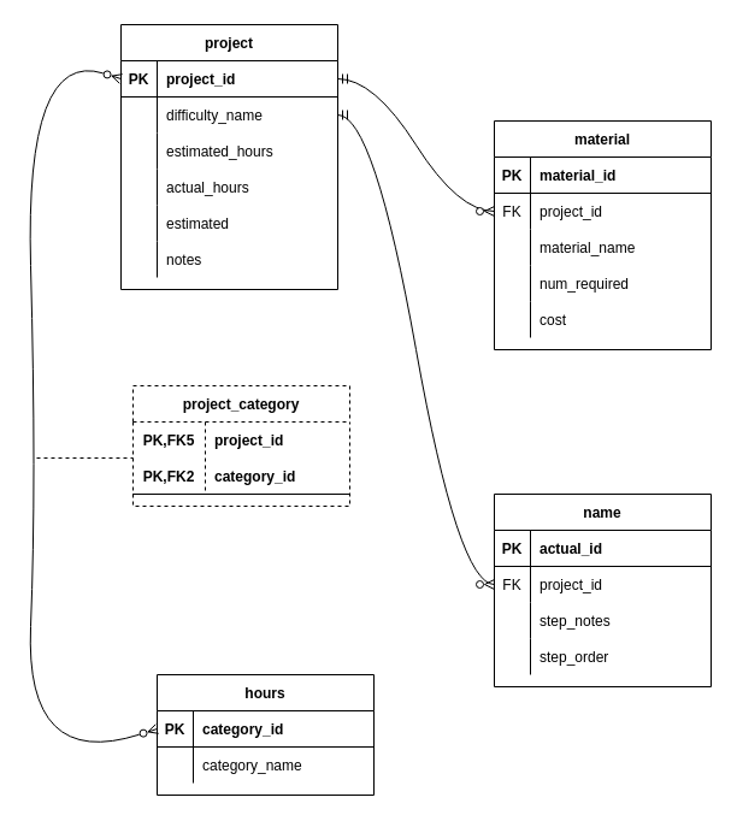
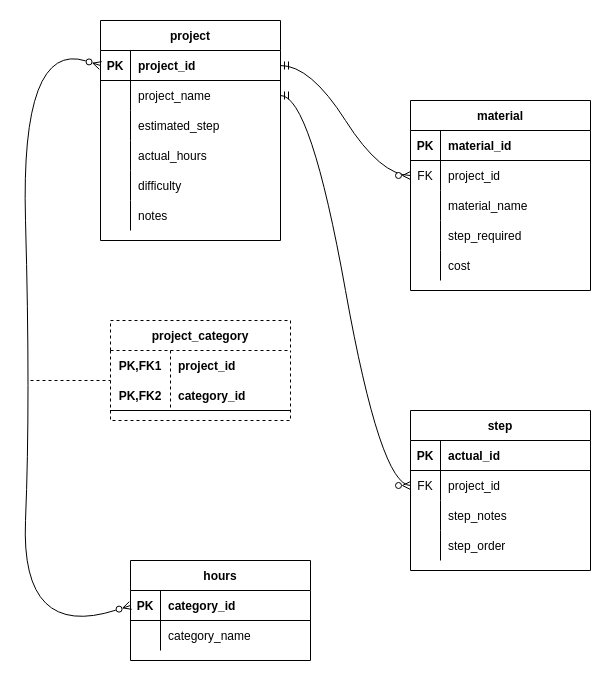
- <mxCell id="8" value="difficulty_name" style="shape=partialRectangle;connectable=0;fillColor=none;top=0;left=0;bottom=0;right=0;align=left;spacingLeft=6;overflow=hidden;" vertex="1" parent="6"><mxGeometry x="30" width="150" height="30" as="geometry"><mxRectangle width="150" height="30" as="alternateBounds" /></mxGeometry></mxCell>
+ <mxCell id="8" value="project_name" style="shape=partialRectangle;connectable=0;fillColor=none;top=0;left=0;bottom=0;right=0;align=left;spacingLeft=6;overflow=hidden;" vertex="1" parent="6"><mxGeometry x="30" width="150" height="30" as="geometry"><mxRectangle width="150" height="30" as="alternateBounds" /></mxGeometry></mxCell>
- <mxCell id="11" value="estimated_hours" style="shape=partialRectangle;connectable=0;fillColor=none;top=0;left=0;bottom=0;right=0;align=left;spacingLeft=6;overflow=hidden;" vertex="1" parent="9"><mxGeometry x="30" width="150" height="30" as="geometry"><mxRectangle width="150" height="30" as="alternateBounds" /></mxGeometry></mxCell>
+ <mxCell id="11" value="estimated_step" style="shape=partialRectangle;connectable=0;fillColor=none;top=0;left=0;bottom=0;right=0;align=left;spacingLeft=6;overflow=hidden;" vertex="1" parent="9"><mxGeometry x="30" width="150" height="30" as="geometry"><mxRectangle width="150" height="30" as="alternateBounds" /></mxGeometry></mxCell>
- <mxCell id="17" value="estimated" style="shape=partialRectangle;connectable=0;fillColor=none;top=0;left=0;bottom=0;right=0;align=left;spacingLeft=6;overflow=hidden;" vertex="1" parent="15"><mxGeometry x="30" width="150" height="30" as="geometry"><mxRectangle width="150" height="30" as="alternateBounds" /></mxGeometry></mxCell>
+ <mxCell id="17" value="difficulty" style="shape=partialRectangle;connectable=0;fillColor=none;top=0;left=0;bottom=0;right=0;align=left;spacingLeft=6;overflow=hidden;" vertex="1" parent="15"><mxGeometry x="30" width="150" height="30" as="geometry"><mxRectangle width="150" height="30" as="alternateBounds" /></mxGeometry></mxCell>
- <mxCell id="33" value="num_required" style="shape=partialRectangle;connectable=0;fillColor=none;top=0;left=0;bottom=0;right=0;align=left;spacingLeft=6;overflow=hidden;" vertex="1" parent="31"><mxGeometry x="30" width="150" height="30" as="geometry"><mxRectangle width="150" height="30" as="alternateBounds" /></mxGeometry></mxCell>
+ <mxCell id="33" value="step_required" style="shape=partialRectangle;connectable=0;fillColor=none;top=0;left=0;bottom=0;right=0;align=left;spacingLeft=6;overflow=hidden;" vertex="1" parent="31"><mxGeometry x="30" width="150" height="30" as="geometry"><mxRectangle width="150" height="30" as="alternateBounds" /></mxGeometry></mxCell>
- <mxCell id="60" value="PK,FK5" style="shape=partialRectangle;connectable=0;fillColor=none;top=0;left=0;bottom=0;right=0;fontStyle=1;overflow=hidden;" vertex="1" parent="59"><mxGeometry width="60" height="30" as="geometry"><mxRectangle width="60" height="30" as="alternateBounds" /></mxGeometry></mxCell>
+ <mxCell id="60" value="PK,FK1" style="shape=partialRectangle;connectable=0;fillColor=none;top=0;left=0;bottom=0;right=0;fontStyle=1;overflow=hidden;" vertex="1" parent="59"><mxGeometry width="60" height="30" as="geometry"><mxRectangle width="60" height="30" as="alternateBounds" /></mxGeometry></mxCell>
- <mxCell id="37" value="name" style="shape=table;startSize=30;container=1;collapsible=1;childLayout=tableLayout;fixedRows=1;rowLines=0;fontStyle=1;align=center;resizeLast=1;" vertex="1" parent="1"><mxGeometry x="410" y="410" width="180" height="160" as="geometry" /></mxCell>
+ <mxCell id="37" value="step" style="shape=table;startSize=30;container=1;collapsible=1;childLayout=tableLayout;fixedRows=1;rowLines=0;fontStyle=1;align=center;resizeLast=1;" vertex="1" parent="1"><mxGeometry x="410" y="410" width="180" height="160" as="geometry" /></mxCell>
